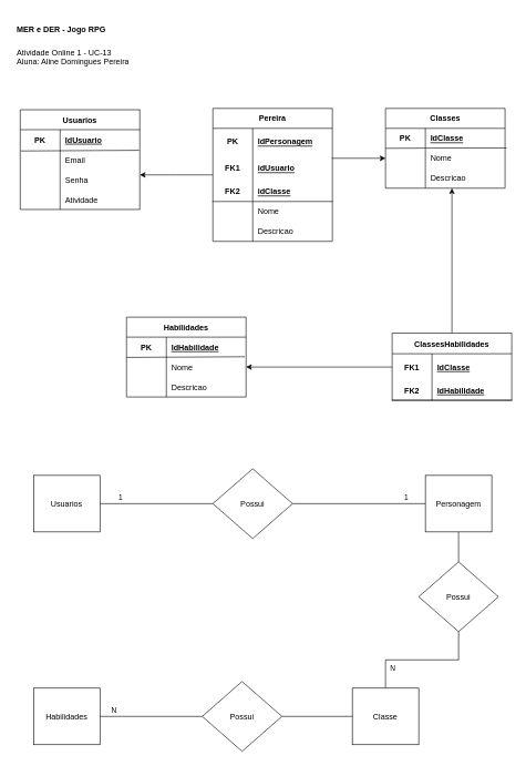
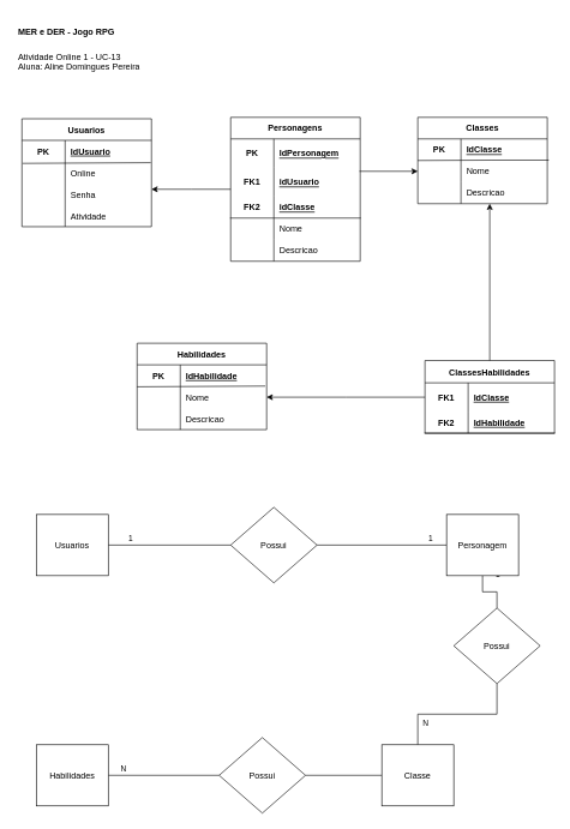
- <mxCell id="17" value="Pereira" style="shape=table;startSize=30;container=1;collapsible=1;childLayout=tableLayout;fixedRows=1;rowLines=0;fontStyle=1;align=center;resizeLast=1;" parent="1" vertex="1"><mxGeometry x="320" y="162" width="180" height="200" as="geometry" /></mxCell>
+ <mxCell id="17" value="Personagens" style="shape=table;startSize=30;container=1;collapsible=1;childLayout=tableLayout;fixedRows=1;rowLines=0;fontStyle=1;align=center;resizeLast=1;" parent="1" vertex="1"><mxGeometry x="320" y="162" width="180" height="200" as="geometry" /></mxCell>
- <mxCell id="8" value="Email" style="shape=partialRectangle;connectable=0;fillColor=none;top=0;left=0;bottom=0;right=0;align=left;spacingLeft=6;overflow=hidden;" parent="6" vertex="1"><mxGeometry x="60" width="120" height="30" as="geometry"><mxRectangle width="120" height="30" as="alternateBounds" /></mxGeometry></mxCell>
+ <mxCell id="8" value="Online" style="shape=partialRectangle;connectable=0;fillColor=none;top=0;left=0;bottom=0;right=0;align=left;spacingLeft=6;overflow=hidden;" parent="6" vertex="1"><mxGeometry x="60" width="120" height="30" as="geometry"><mxRectangle width="120" height="30" as="alternateBounds" /></mxGeometry></mxCell>
- <mxCell id="63" value="Personagem" style="whiteSpace=wrap;html=1;align=center;" parent="1" vertex="1"><mxGeometry x="640" y="714" width="100" height="85" as="geometry" /></mxCell>
+ <mxCell id="63" value="Personagem" style="whiteSpace=wrap;html=1;align=center;" parent="1" vertex="1"><mxGeometry x="620" y="714" width="100" height="85" as="geometry" /></mxCell>
